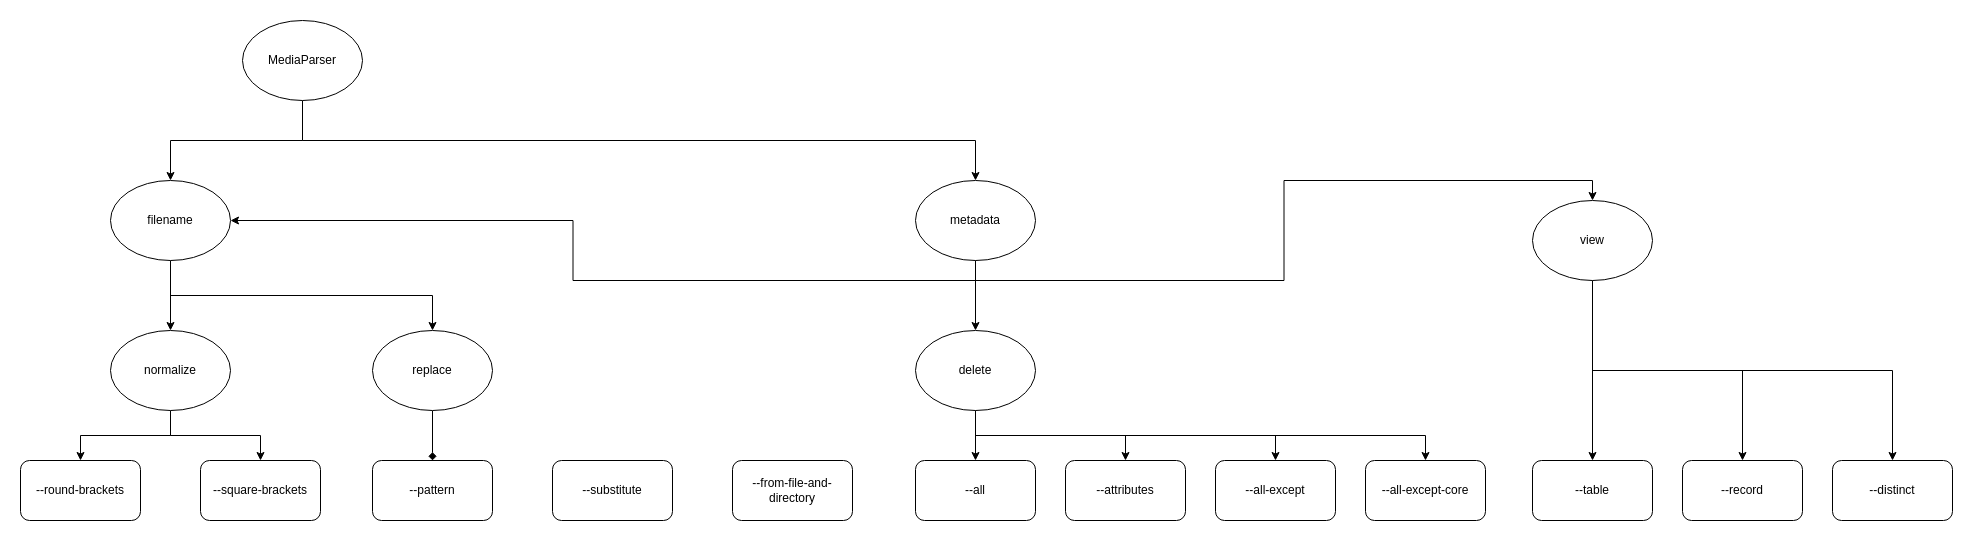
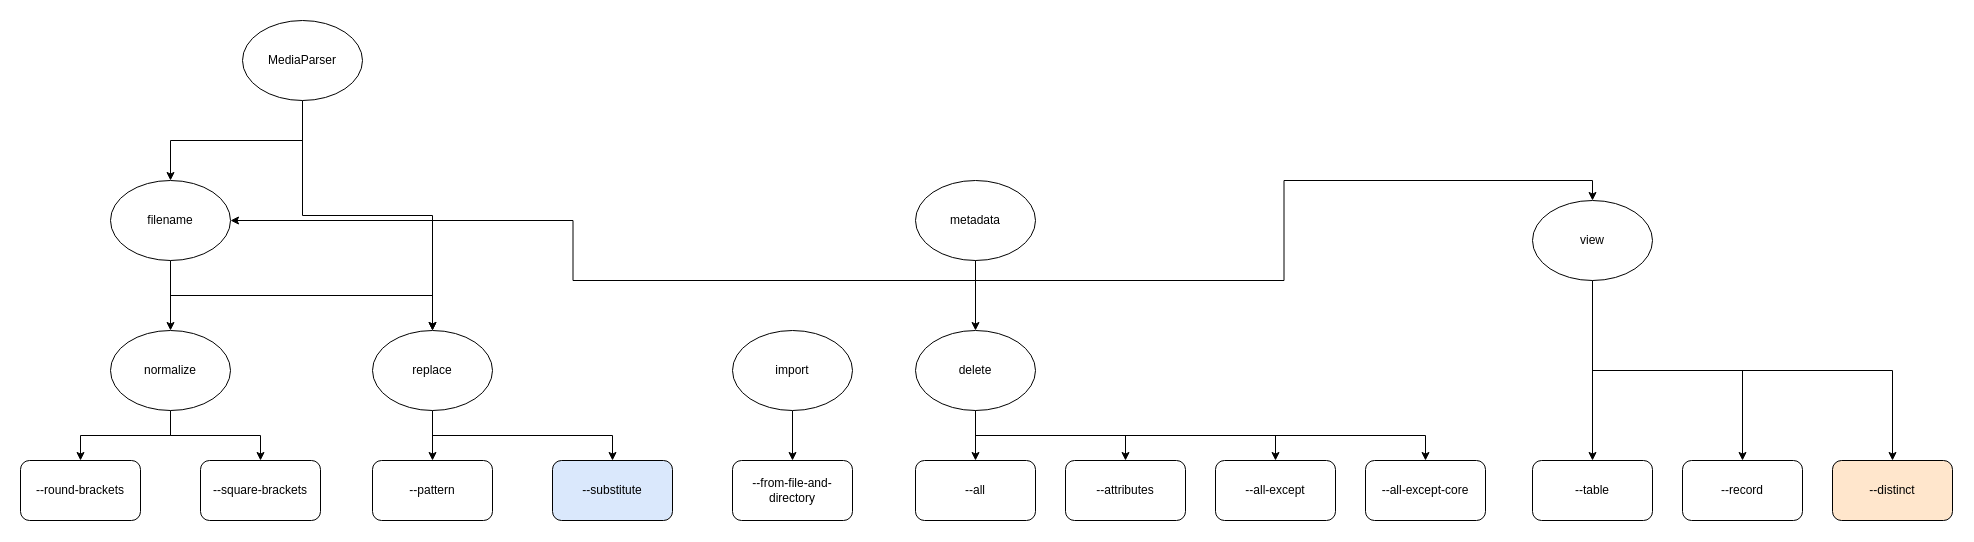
- <mxCell id="4" style="edgeStyle=orthogonalEdgeStyle;rounded=0;jumpStyle=none;orthogonalLoop=1;jettySize=auto;html=1;exitX=0.5;exitY=1;exitDx=0;exitDy=0;" edge="1" parent="1" source="5" target="14"><mxGeometry relative="1" as="geometry" /></mxCell>
+ <mxCell id="4" style="edgeStyle=orthogonalEdgeStyle;rounded=0;jumpStyle=none;orthogonalLoop=1;jettySize=auto;html=1;exitX=0.5;exitY=1;exitDx=0;exitDy=0;" edge="1" parent="1" source="5" target="35"><mxGeometry relative="1" as="geometry" /></mxCell>
+ <mxCell id="16" value="import" style="ellipse;whiteSpace=wrap;html=1;" vertex="1" parent="1"><mxGeometry x="732" y="330" width="120" height="80" as="geometry" /></mxCell>
+ <mxCell id="15" style="edgeStyle=orthogonalEdgeStyle;rounded=0;orthogonalLoop=1;jettySize=auto;html=1;exitX=0.5;exitY=1;exitDx=0;exitDy=0;entryX=0.5;entryY=0;entryDx=0;entryDy=0;" edge="1" parent="1" source="16" target="24"><mxGeometry relative="1" as="geometry" /></mxCell>
+ <mxCell id="34" style="edgeStyle=orthogonalEdgeStyle;rounded=0;jumpStyle=none;orthogonalLoop=1;jettySize=auto;html=1;exitX=0.5;exitY=1;exitDx=0;exitDy=0;entryX=0.5;entryY=0;entryDx=0;entryDy=0;" edge="1" parent="1" source="35" target="37"><mxGeometry relative="1" as="geometry" /></mxCell>
- <mxCell id="33" style="edgeStyle=orthogonalEdgeStyle;rounded=0;jumpStyle=none;orthogonalLoop=1;jettySize=auto;html=1;exitX=0.5;exitY=1;exitDx=0;exitDy=0;endArrow=diamond;" edge="1" parent="1" source="35" target="36"><mxGeometry relative="1" as="geometry" /></mxCell>
+ <mxCell id="33" style="edgeStyle=orthogonalEdgeStyle;rounded=0;jumpStyle=none;orthogonalLoop=1;jettySize=auto;html=1;exitX=0.5;exitY=1;exitDx=0;exitDy=0;" edge="1" parent="1" source="35" target="36"><mxGeometry relative="1" as="geometry" /></mxCell>
- <mxCell id="37" value="--substitute" style="rounded=1;whiteSpace=wrap;html=1;" vertex="1" parent="1"><mxGeometry x="552" y="460" width="120" height="60" as="geometry" /></mxCell>
+ <mxCell id="37" value="--substitute" style="rounded=1;whiteSpace=wrap;html=1;fillColor=#dae8fc;" vertex="1" parent="1"><mxGeometry x="552" y="460" width="120" height="60" as="geometry" /></mxCell>
- <mxCell id="40" value="--distinct" style="rounded=1;whiteSpace=wrap;html=1;" vertex="1" parent="1"><mxGeometry x="1832" y="460" width="120" height="60" as="geometry" /></mxCell>
+ <mxCell id="40" value="--distinct" style="rounded=1;whiteSpace=wrap;html=1;fillColor=#ffe6cc;" vertex="1" parent="1"><mxGeometry x="1832" y="460" width="120" height="60" as="geometry" /></mxCell>
